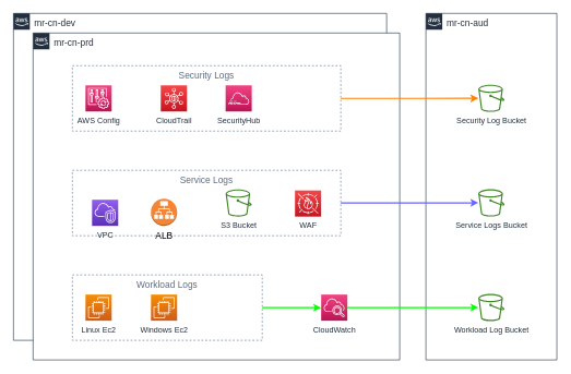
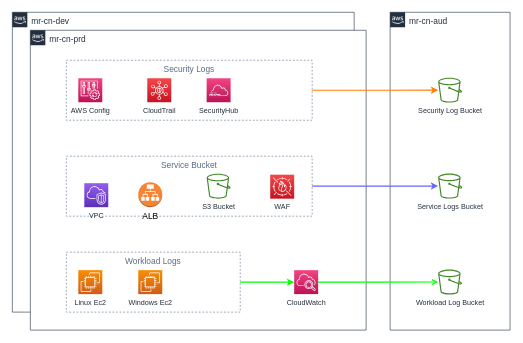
- <mxCell id="6" value="Service Logs" style="fillColor=none;strokeColor=#5A6C86;dashed=1;verticalAlign=top;fontStyle=0;fontColor=#5A6C86;fontSize=14;" parent="3" vertex="1"><mxGeometry x="60" y="210" width="410" height="100" as="geometry" /></mxCell>
+ <mxCell id="6" value="Service Bucket" style="fillColor=none;strokeColor=#5A6C86;dashed=1;verticalAlign=top;fontStyle=0;fontColor=#5A6C86;fontSize=14;" parent="3" vertex="1"><mxGeometry x="60" y="210" width="410" height="100" as="geometry" /></mxCell>
- <mxCell id="24" style="edgeStyle=orthogonalEdgeStyle;rounded=1;orthogonalLoop=1;jettySize=auto;html=1;fontSize=14;strokeColor=#00FF00;strokeWidth=2;" edge="1" parent="1" source="16" target="21"><mxGeometry relative="1" as="geometry" /></mxCell>
+ <mxCell id="24" style="edgeStyle=orthogonalEdgeStyle;rounded=1;orthogonalLoop=1;jettySize=auto;html=1;fontSize=14;strokeColor=#00FF00;strokeWidth=2;endArrow=open;" edge="1" parent="1" source="16" target="21"><mxGeometry relative="1" as="geometry" /></mxCell>
